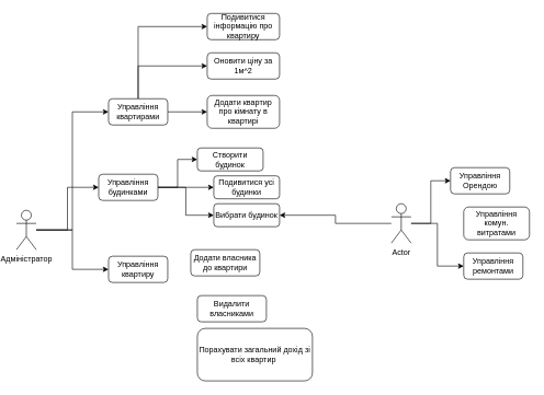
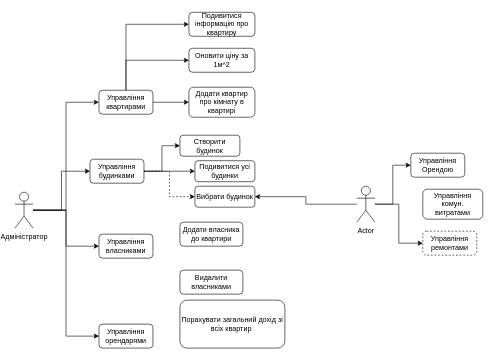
- <mxCell id="9" style="edgeStyle=orthogonalEdgeStyle;rounded=0;orthogonalLoop=1;jettySize=auto;html=1;entryX=0;entryY=0.5;entryDx=0;entryDy=0;" edge="1" parent="1" source="10" target="30"><mxGeometry relative="1" as="geometry" /></mxCell>
+ <mxCell id="9" style="edgeStyle=orthogonalEdgeStyle;rounded=0;orthogonalLoop=1;jettySize=auto;html=1;entryX=0;entryY=0.5;entryDx=0;entryDy=0;dashed=1;" edge="1" parent="1" source="10" target="30"><mxGeometry relative="1" as="geometry" /></mxCell>
- <mxCell id="27" value="Додати власника до квартири" style="rounded=1;whiteSpace=wrap;html=1;" vertex="1" parent="1"><mxGeometry x="285" y="380" width="105" height="40" as="geometry" /></mxCell>
+ <mxCell id="27" value="Додати власника до квартири" style="rounded=1;whiteSpace=wrap;html=1;" vertex="1" parent="1"><mxGeometry x="295" y="370" width="105" height="40" as="geometry" /></mxCell>
- <mxCell id="23" value="Управління ремонтами" style="rounded=1;whiteSpace=wrap;html=1;" parent="1" vertex="1"><mxGeometry x="700" y="385" width="90" height="40" as="geometry" /></mxCell>
+ <mxCell id="23" value="Управління ремонтами" style="rounded=1;whiteSpace=wrap;html=1;dashed=1;" parent="1" vertex="1"><mxGeometry x="700" y="385" width="90" height="40" as="geometry" /></mxCell>
- <mxCell id="15" value="Управління квартиру" style="rounded=1;whiteSpace=wrap;html=1;" parent="1" vertex="1"><mxGeometry x="160" y="390" width="90" height="40" as="geometry" /></mxCell>
+ <mxCell id="15" value="Управління власниками" style="rounded=1;whiteSpace=wrap;html=1;" parent="1" vertex="1"><mxGeometry x="160" y="390" width="90" height="40" as="geometry" /></mxCell>
+ <mxCell id="5" style="edgeStyle=orthogonalEdgeStyle;rounded=0;orthogonalLoop=1;jettySize=auto;html=1;entryX=0;entryY=0.5;entryDx=0;entryDy=0;" parent="1" source="6" target="16" edge="1"><mxGeometry relative="1" as="geometry" /></mxCell>
+ <mxCell id="16" value="Управління орендарями" style="rounded=1;whiteSpace=wrap;html=1;" parent="1" vertex="1"><mxGeometry x="160" y="540" width="90" height="40" as="geometry" /></mxCell>
